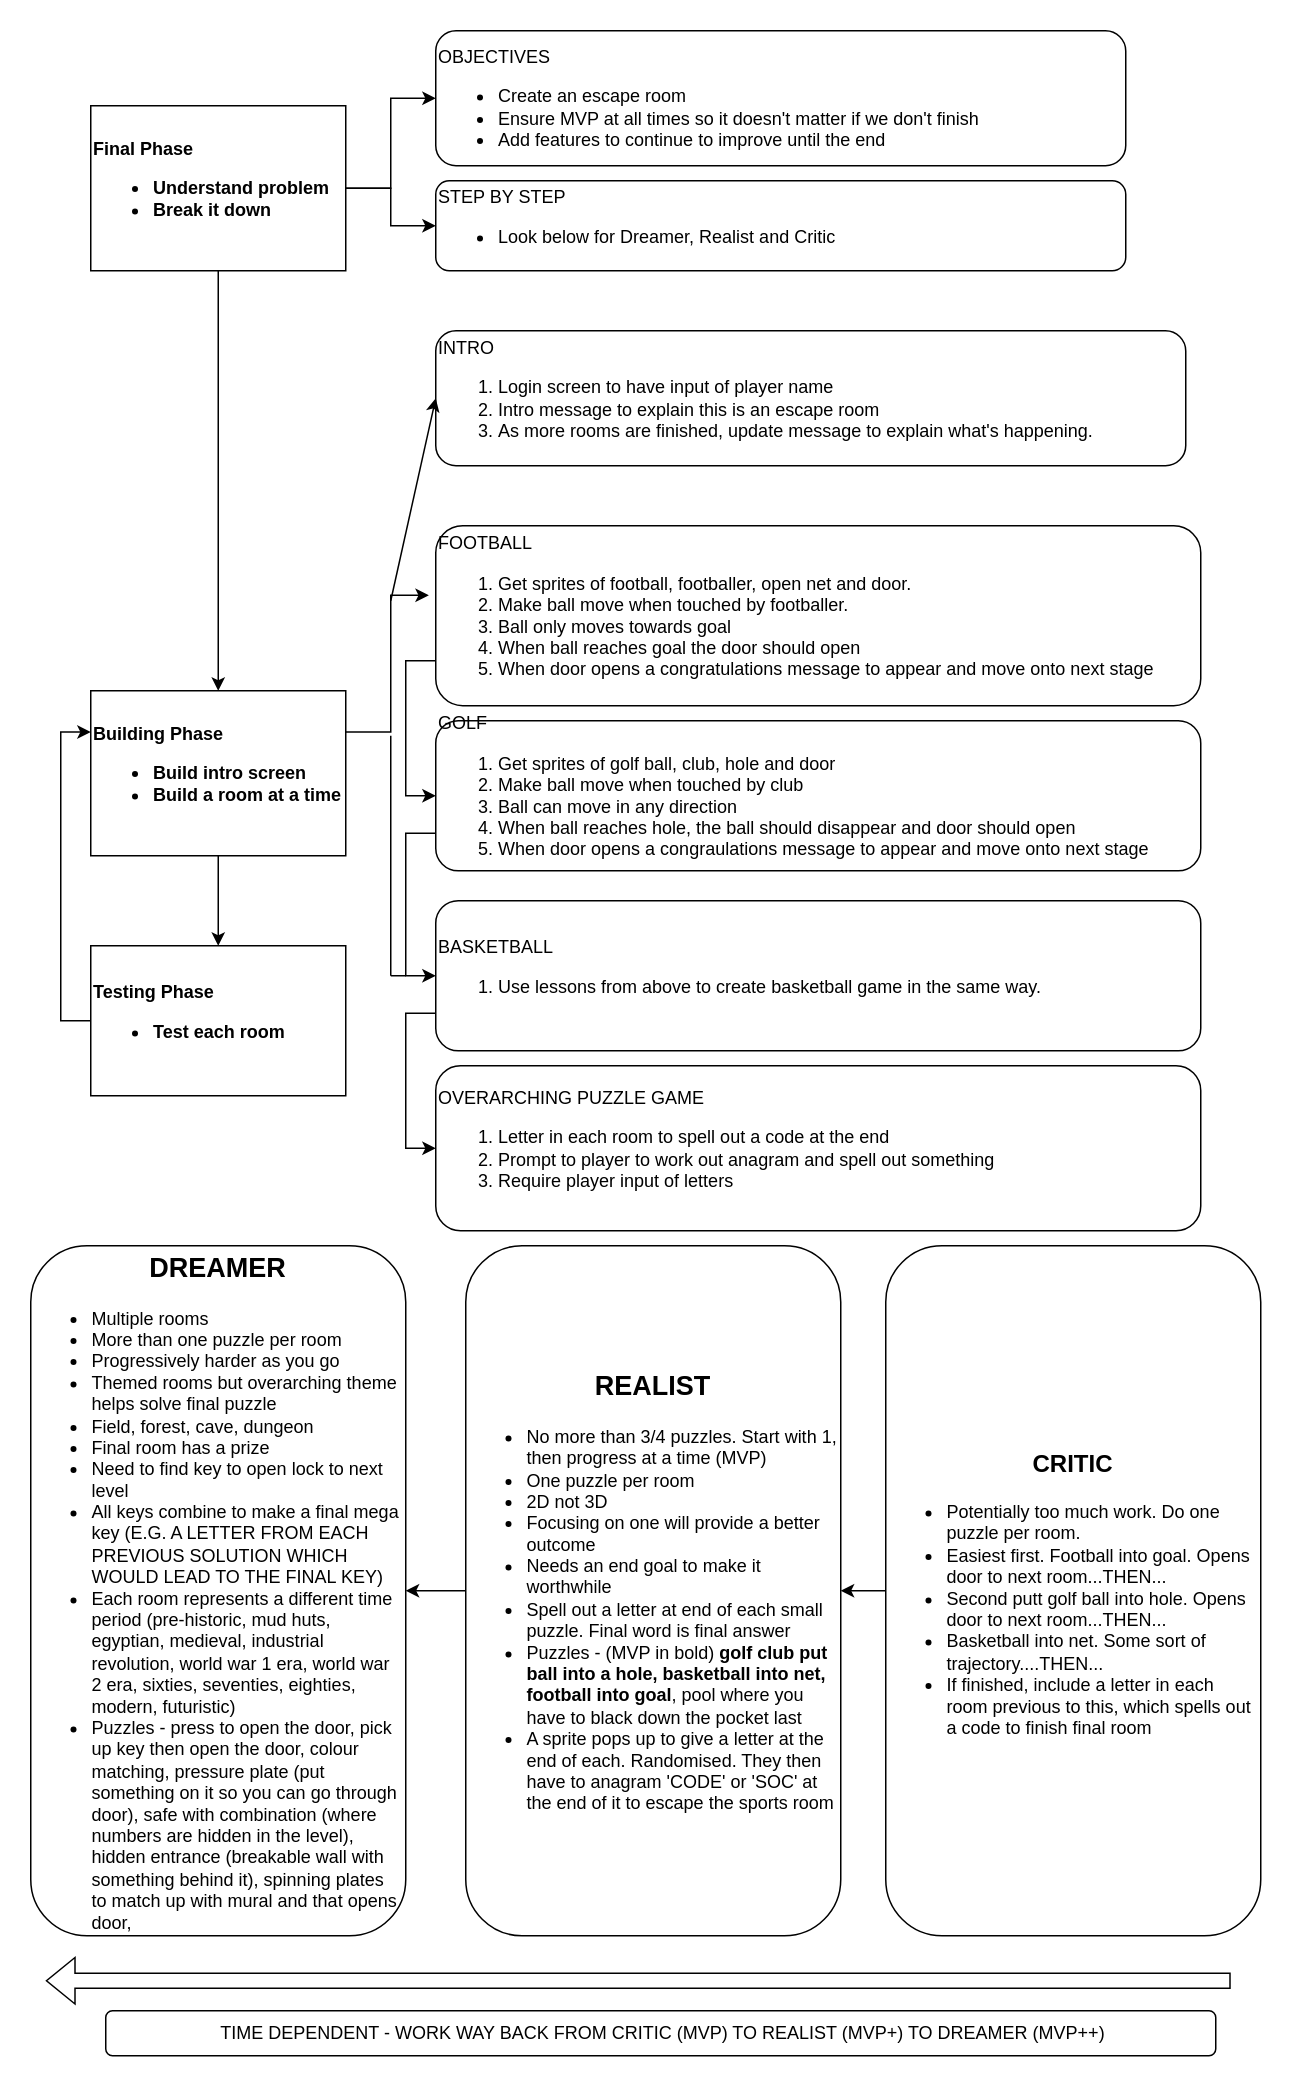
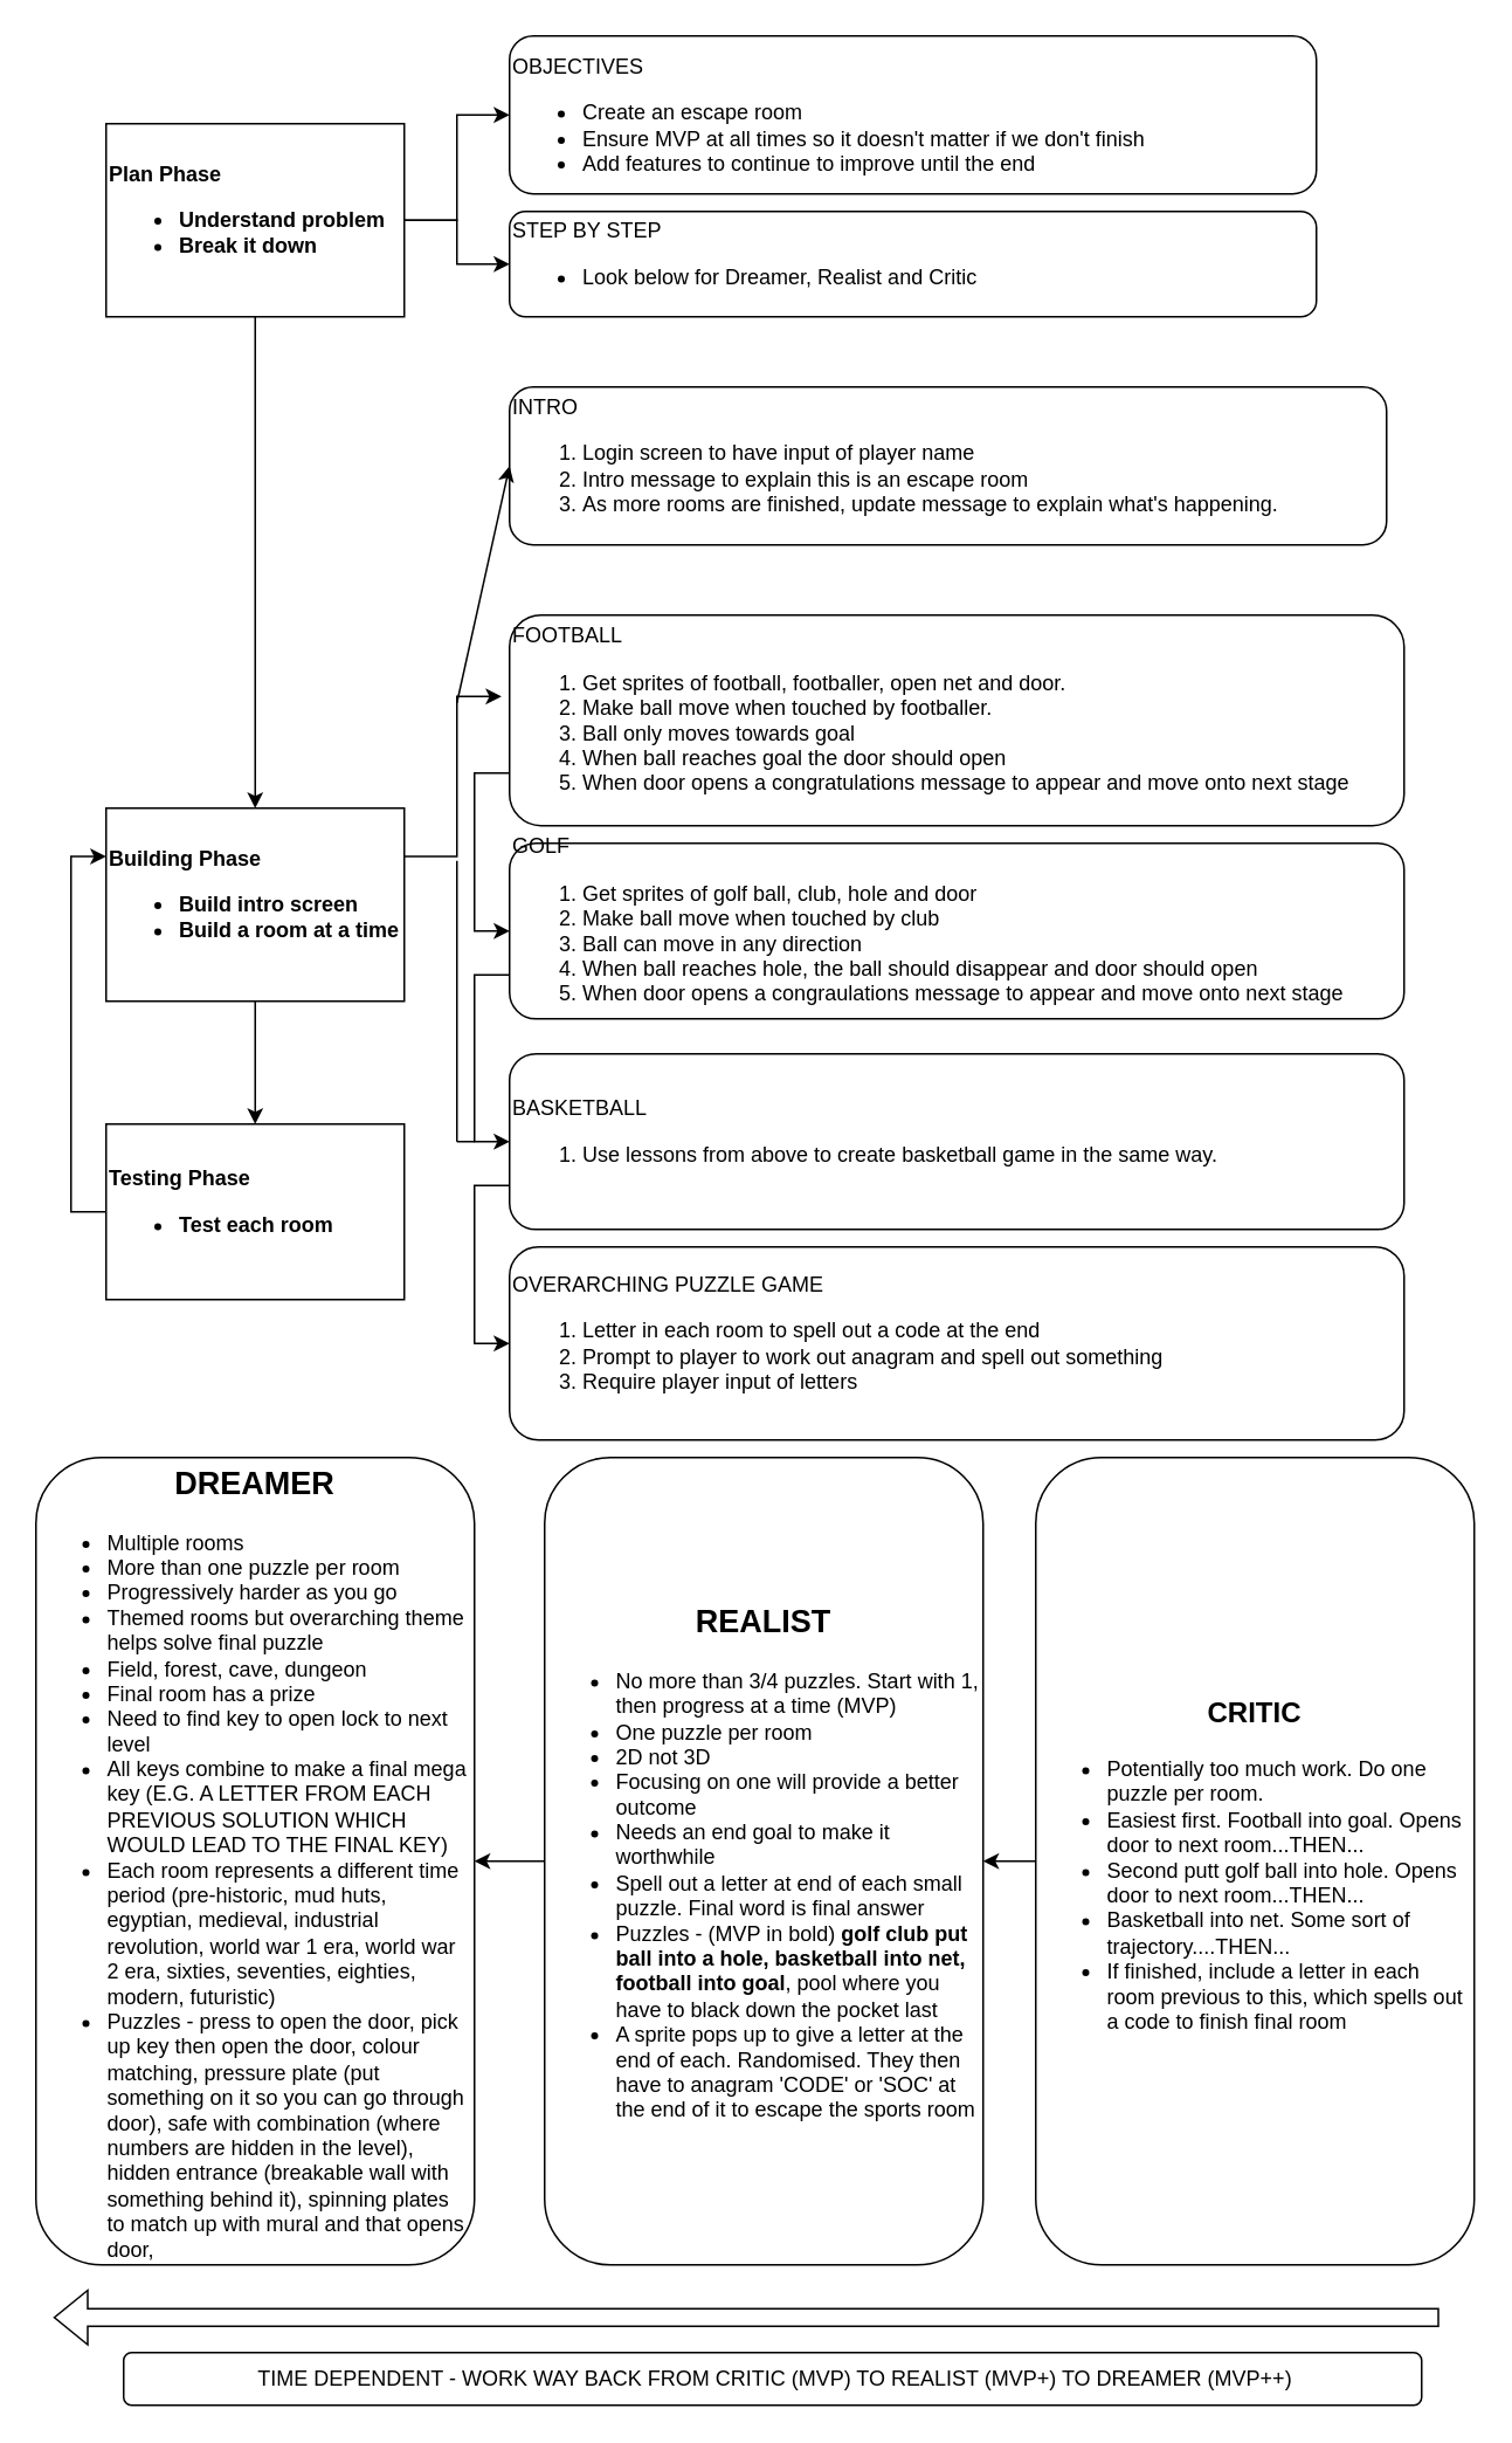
- <mxCell id="5" value="&lt;b&gt;Final Phase&lt;br&gt;&lt;/b&gt;&lt;ul&gt;&lt;li&gt;&lt;b&gt;Understand problem&lt;/b&gt;&lt;/li&gt;&lt;li&gt;&lt;b&gt;Break it down&lt;/b&gt;&lt;/li&gt;&lt;/ul&gt;" style="rounded=0;whiteSpace=wrap;html=1;align=left;" vertex="1" parent="1"><mxGeometry x="60" y="70" width="170" height="110" as="geometry" /></mxCell>
+ <mxCell id="5" value="&lt;b&gt;Plan Phase&lt;br&gt;&lt;/b&gt;&lt;ul&gt;&lt;li&gt;&lt;b&gt;Understand problem&lt;/b&gt;&lt;/li&gt;&lt;li&gt;&lt;b&gt;Break it down&lt;/b&gt;&lt;/li&gt;&lt;/ul&gt;" style="rounded=0;whiteSpace=wrap;html=1;align=left;" vertex="1" parent="1"><mxGeometry x="60" y="70" width="170" height="110" as="geometry" /></mxCell>
- <mxCell id="10" value="&lt;b&gt;Testing Phase&lt;br&gt;&lt;/b&gt;&lt;ul&gt;&lt;li&gt;&lt;b&gt;Test each room&lt;/b&gt;&lt;/li&gt;&lt;/ul&gt;" style="rounded=0;whiteSpace=wrap;html=1;align=left;" vertex="1" parent="1"><mxGeometry x="60" y="630" width="170" height="100" as="geometry" /></mxCell>
+ <mxCell id="10" value="&lt;b&gt;Testing Phase&lt;br&gt;&lt;/b&gt;&lt;ul&gt;&lt;li&gt;&lt;b&gt;Test each room&lt;/b&gt;&lt;/li&gt;&lt;/ul&gt;" style="rounded=0;whiteSpace=wrap;html=1;align=left;" vertex="1" parent="1"><mxGeometry x="60" y="640" width="170" height="100" as="geometry" /></mxCell>
